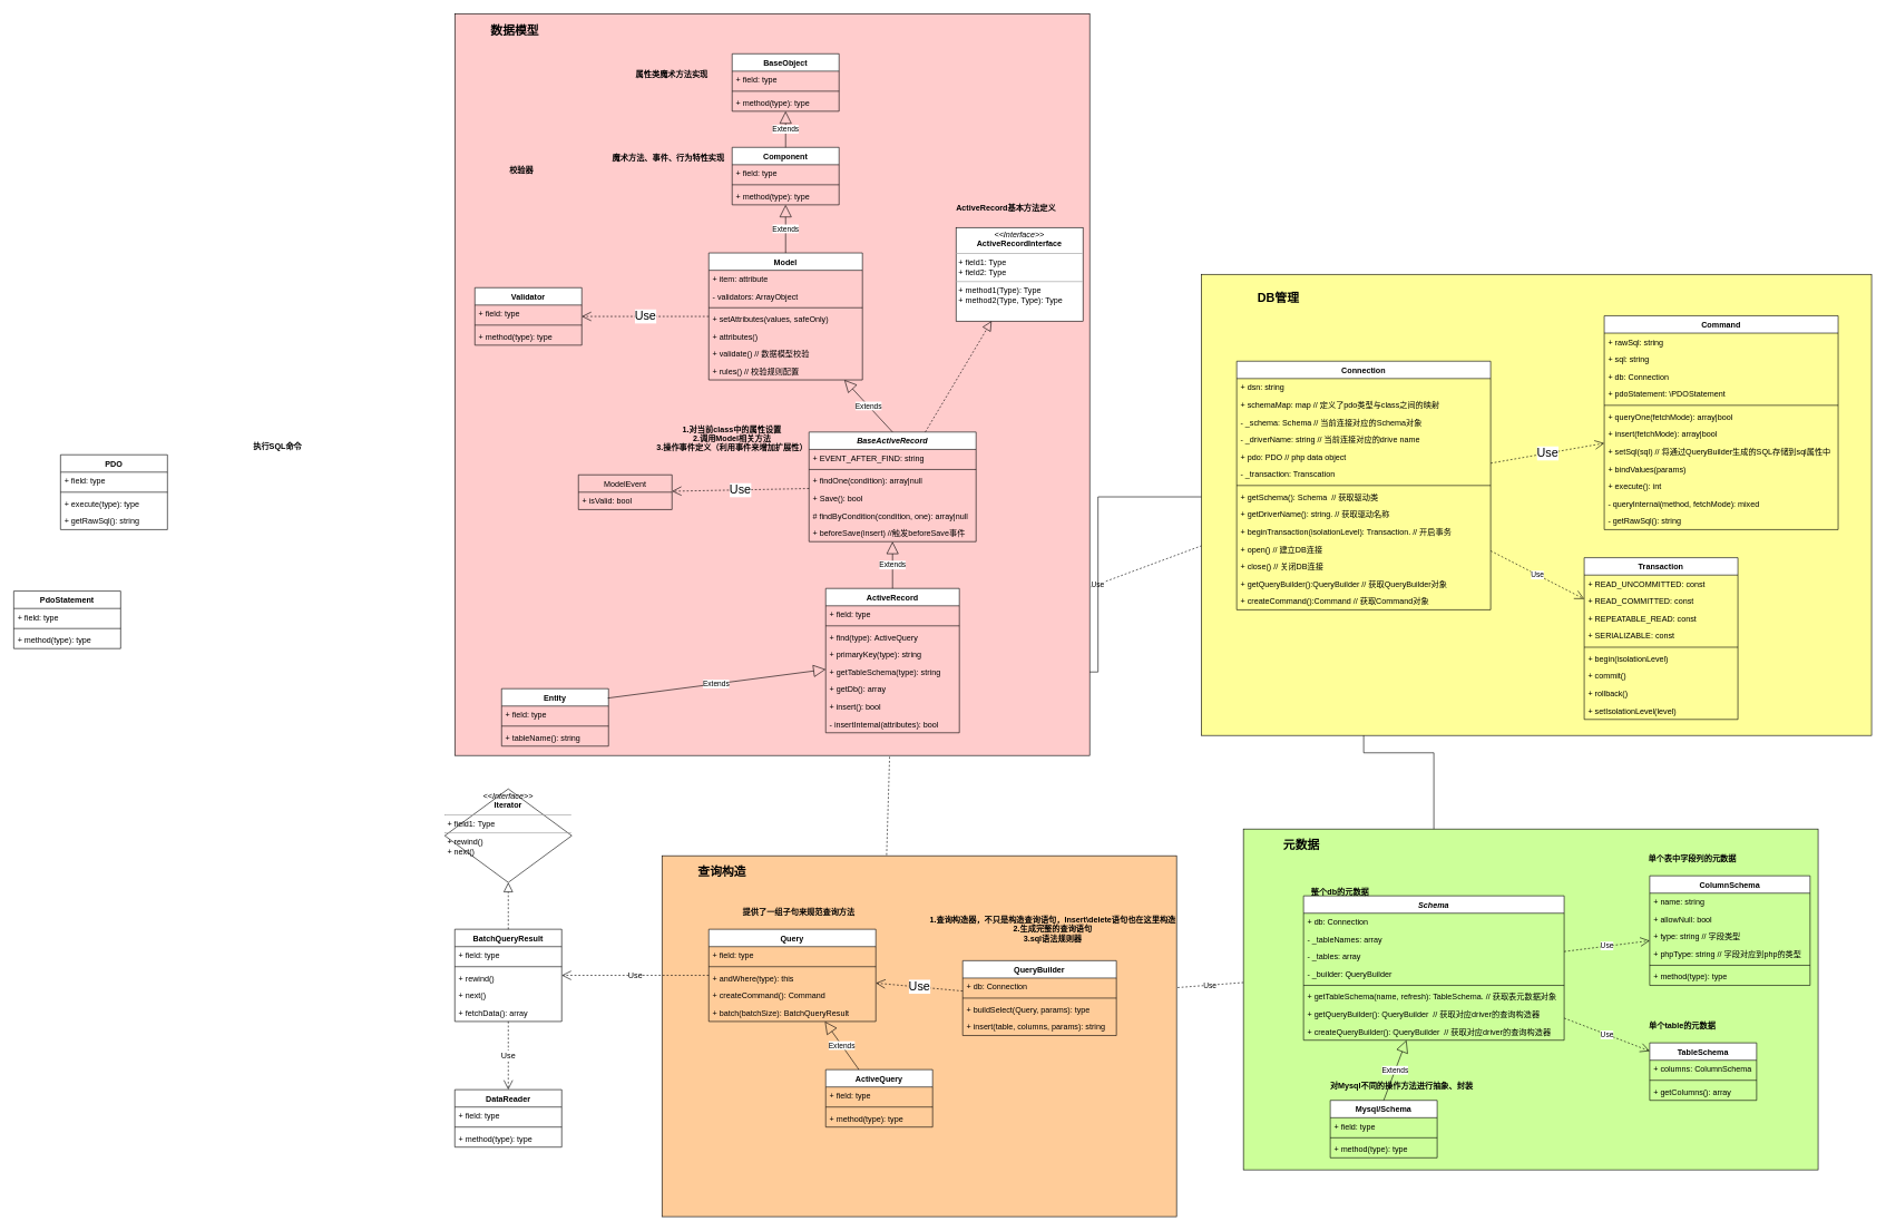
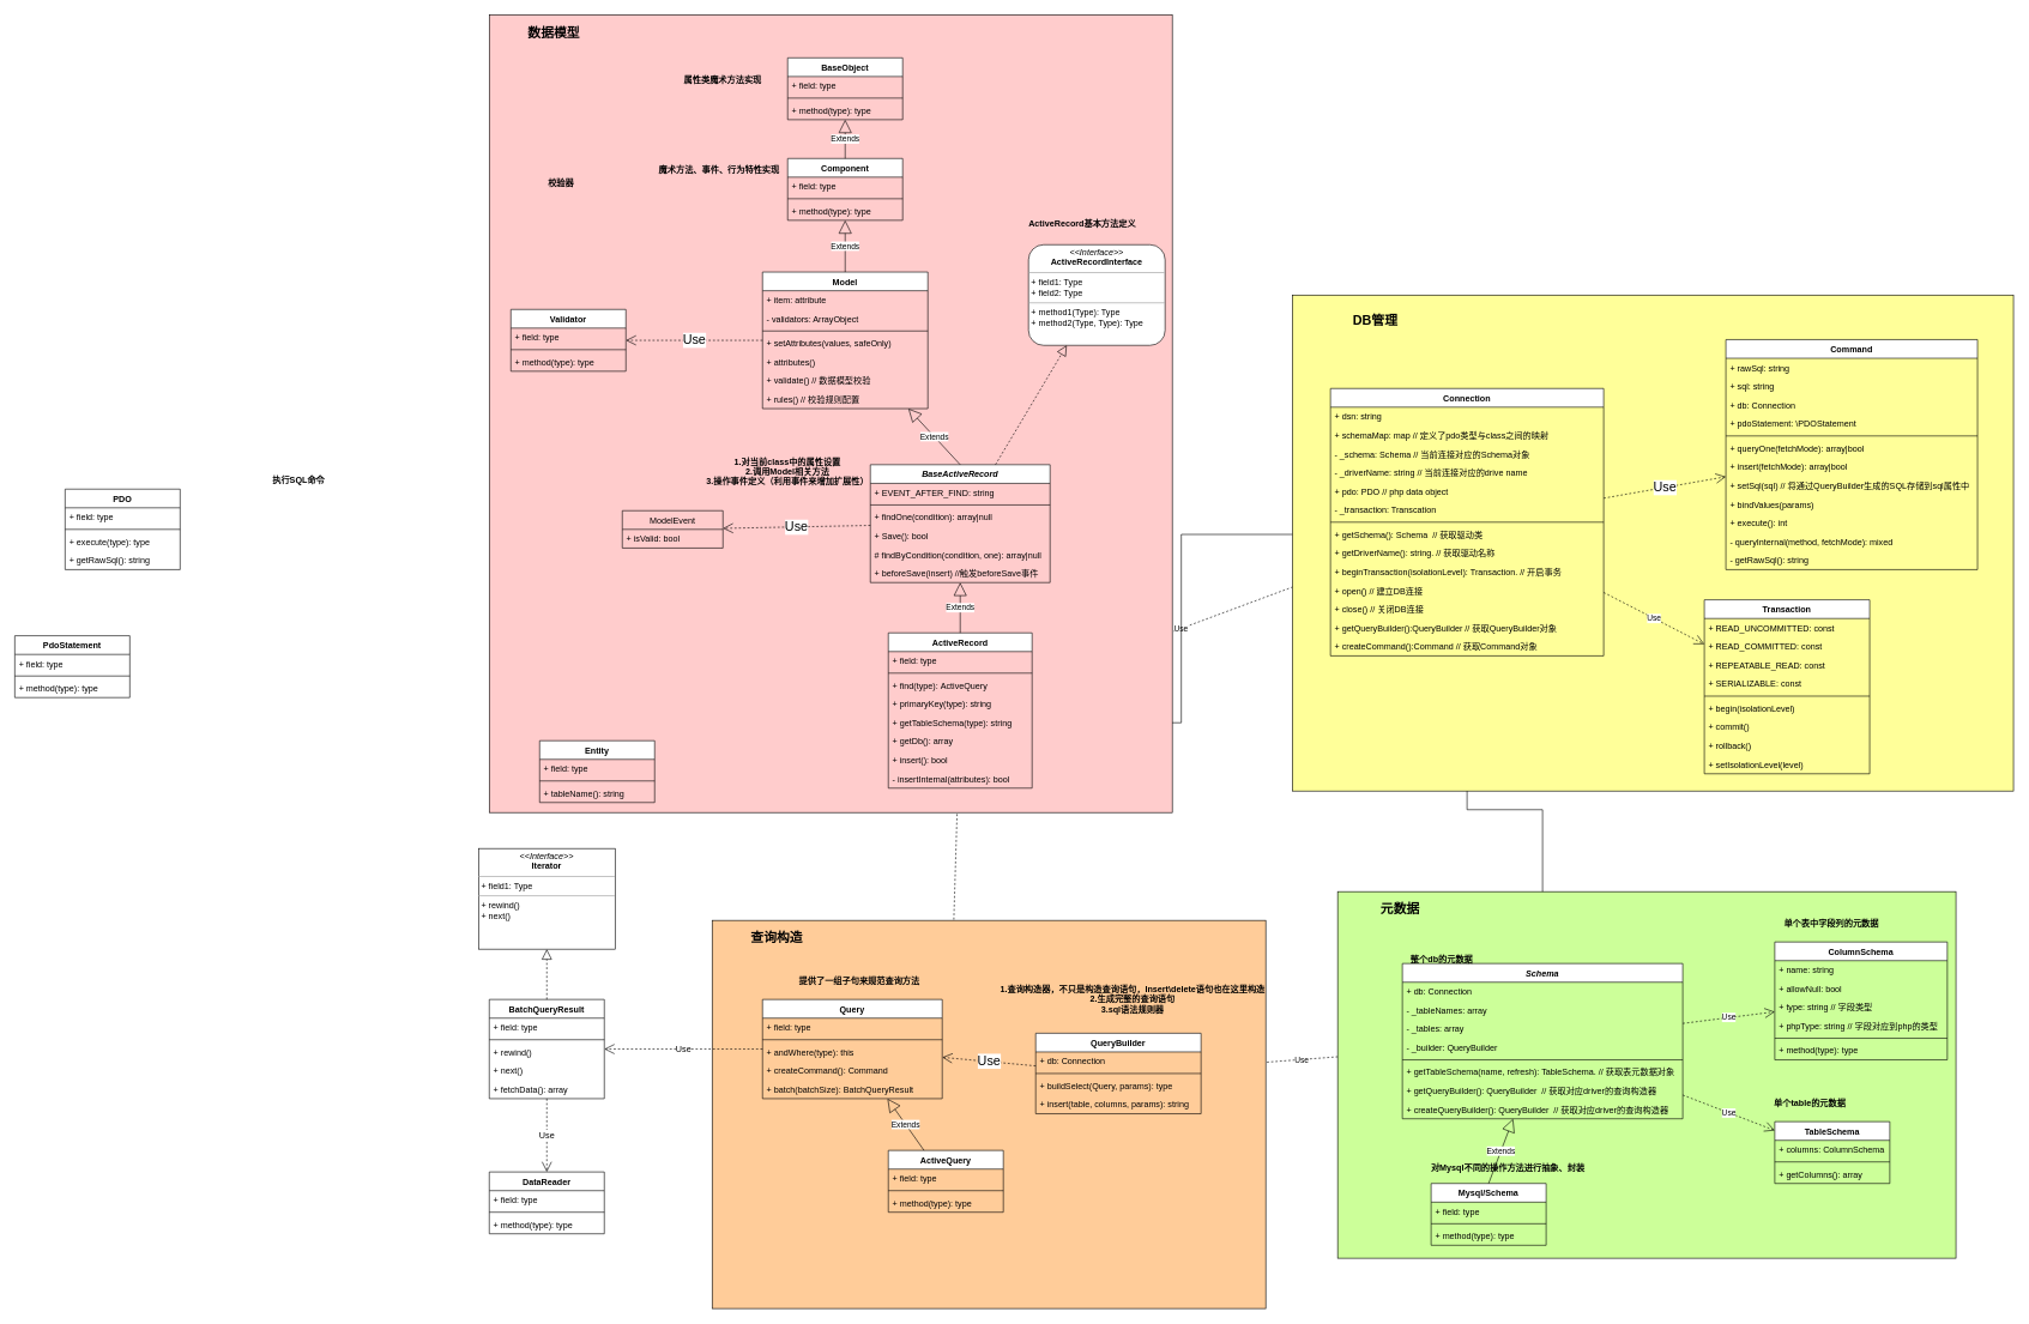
- <mxCell id="124" value="&lt;p style=&quot;margin: 0px ; margin-top: 4px ; text-align: center&quot;&gt;&lt;i&gt;&amp;lt;&amp;lt;Interface&amp;gt;&amp;gt;&lt;/i&gt;&lt;br&gt;&lt;b&gt;ActiveRecordInterface&lt;/b&gt;&lt;br&gt;&lt;/p&gt;&lt;hr size=&quot;1&quot;&gt;&lt;p style=&quot;margin: 0px ; margin-left: 4px&quot;&gt;+ field1: Type&lt;br&gt;+ field2: Type&lt;/p&gt;&lt;hr size=&quot;1&quot;&gt;&lt;p style=&quot;margin: 0px ; margin-left: 4px&quot;&gt;+ method1(Type): Type&lt;br&gt;+ method2(Type, Type): Type&lt;/p&gt;" style="verticalAlign=top;align=left;overflow=fill;fontSize=12;fontFamily=Helvetica;html=1;" parent="94" vertex="1"><mxGeometry x="750" y="320" width="190" height="140" as="geometry" /></mxCell>
+ <mxCell id="124" value="&lt;p style=&quot;margin: 0px ; margin-top: 4px ; text-align: center&quot;&gt;&lt;i&gt;&amp;lt;&amp;lt;Interface&amp;gt;&amp;gt;&lt;/i&gt;&lt;br&gt;&lt;b&gt;ActiveRecordInterface&lt;/b&gt;&lt;br&gt;&lt;/p&gt;&lt;hr size=&quot;1&quot;&gt;&lt;p style=&quot;margin: 0px ; margin-left: 4px&quot;&gt;+ field1: Type&lt;br&gt;+ field2: Type&lt;/p&gt;&lt;hr size=&quot;1&quot;&gt;&lt;p style=&quot;margin: 0px ; margin-left: 4px&quot;&gt;+ method1(Type): Type&lt;br&gt;+ method2(Type, Type): Type&lt;/p&gt;" style="verticalAlign=top;align=left;overflow=fill;fontSize=12;fontFamily=Helvetica;html=1;rounded=1;" parent="94" vertex="1"><mxGeometry x="750" y="320" width="190" height="140" as="geometry" /></mxCell>
- <mxCell id="125" value="Extends" style="endArrow=block;endSize=16;endFill=0;html=1;rounded=0;exitX=0.993;exitY=0.164;exitDx=0;exitDy=0;exitPerimeter=0;" parent="94" source="112" target="96" edge="1"><mxGeometry width="160" relative="1" as="geometry"><mxPoint x="830" y="810" as="sourcePoint" /><mxPoint x="990" y="810" as="targetPoint" /></mxGeometry></mxCell>
- <mxCell id="185" value="&lt;p style=&quot;margin: 0px ; margin-top: 4px ; text-align: center&quot;&gt;&lt;i&gt;&amp;lt;&amp;lt;Interface&amp;gt;&amp;gt;&lt;/i&gt;&lt;br&gt;&lt;b&gt;Iterator&lt;/b&gt;&lt;br&gt;&lt;/p&gt;&lt;hr size=&quot;1&quot;&gt;&lt;p style=&quot;margin: 0px ; margin-left: 4px&quot;&gt;+ field1: Type&lt;/p&gt;&lt;hr size=&quot;1&quot;&gt;&lt;p style=&quot;margin: 0px ; margin-left: 4px&quot;&gt;+ rewind()&lt;br&gt;+ next()&lt;/p&gt;" style="rhombus;verticalAlign=top;align=left;overflow=fill;fontSize=12;fontFamily=Helvetica;html=1;fillColor=#FFFFFF;" parent="1" vertex="1"><mxGeometry x="665" y="1180" width="190" height="140" as="geometry" /></mxCell>
+ <mxCell id="185" value="&lt;p style=&quot;margin: 0px ; margin-top: 4px ; text-align: center&quot;&gt;&lt;i&gt;&amp;lt;&amp;lt;Interface&amp;gt;&amp;gt;&lt;/i&gt;&lt;br&gt;&lt;b&gt;Iterator&lt;/b&gt;&lt;br&gt;&lt;/p&gt;&lt;hr size=&quot;1&quot;&gt;&lt;p style=&quot;margin: 0px ; margin-left: 4px&quot;&gt;+ field1: Type&lt;/p&gt;&lt;hr size=&quot;1&quot;&gt;&lt;p style=&quot;margin: 0px ; margin-left: 4px&quot;&gt;+ rewind()&lt;br&gt;+ next()&lt;/p&gt;" style="verticalAlign=top;align=left;overflow=fill;fontSize=12;fontFamily=Helvetica;html=1;fillColor=#FFFFFF;" parent="1" vertex="1"><mxGeometry x="665" y="1180" width="190" height="140" as="geometry" /></mxCell>
- <mxCell id="46" value="单个表中字段列的元数据" style="text;align=center;fontStyle=1;verticalAlign=middle;spacingLeft=3;spacingRight=3;strokeColor=none;rotatable=0;points=[[0,0.5],[1,0.5]];portConstraint=eastwest;" parent="17" vertex="1"><mxGeometry x="552" y="30" width="240" height="26" as="geometry" /></mxCell>
+ <mxCell id="46" value="单个表中字段列的元数据" style="text;align=center;fontStyle=1;verticalAlign=middle;spacingLeft=3;spacingRight=3;strokeColor=none;rotatable=0;points=[[0,0.5],[1,0.5]];portConstraint=eastwest;" parent="17" vertex="1"><mxGeometry x="567" y="30" width="240" height="26" as="geometry" /></mxCell>
